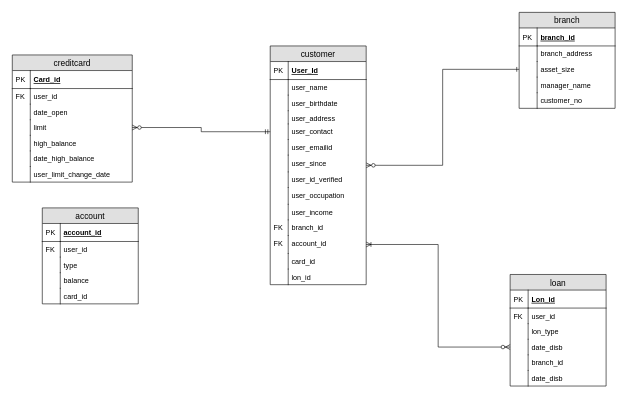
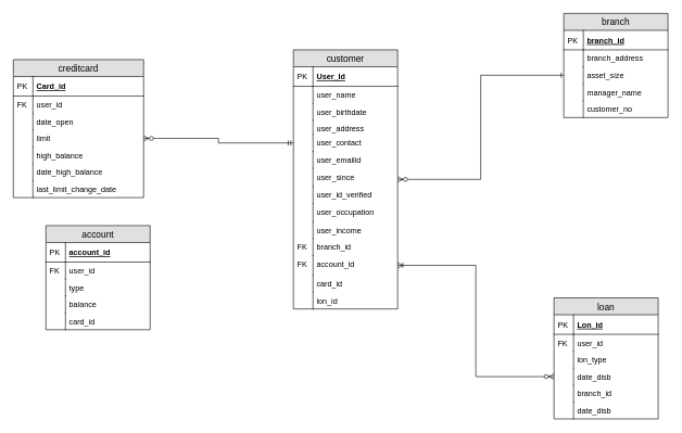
- <mxCell id="50" value="user_limit_change_date" style="shape=partialRectangle;top=0;left=0;right=0;bottom=0;align=left;verticalAlign=top;fillColor=none;spacingLeft=34;spacingRight=4;overflow=hidden;rotatable=0;points=[[0,0.5],[1,0.5]];portConstraint=eastwest;dropTarget=0;fontSize=12;" vertex="1" parent="37"><mxGeometry y="186" width="200" height="26" as="geometry" /></mxCell>
+ <mxCell id="50" value="last_limit_change_date" style="shape=partialRectangle;top=0;left=0;right=0;bottom=0;align=left;verticalAlign=top;fillColor=none;spacingLeft=34;spacingRight=4;overflow=hidden;rotatable=0;points=[[0,0.5],[1,0.5]];portConstraint=eastwest;dropTarget=0;fontSize=12;" vertex="1" parent="37"><mxGeometry y="186" width="200" height="26" as="geometry" /></mxCell>
